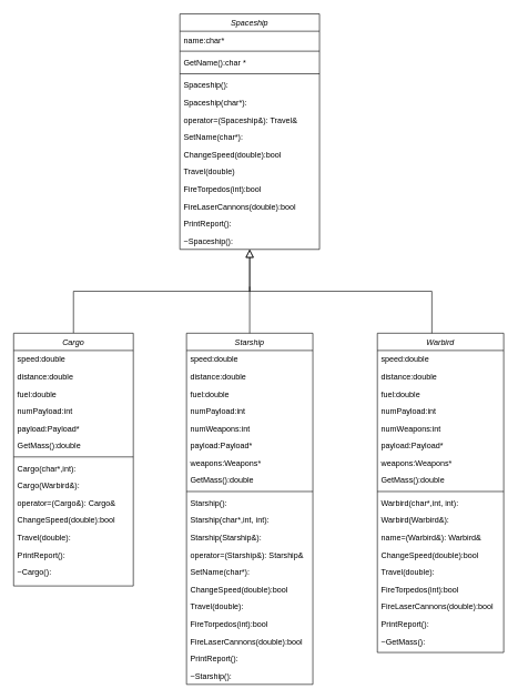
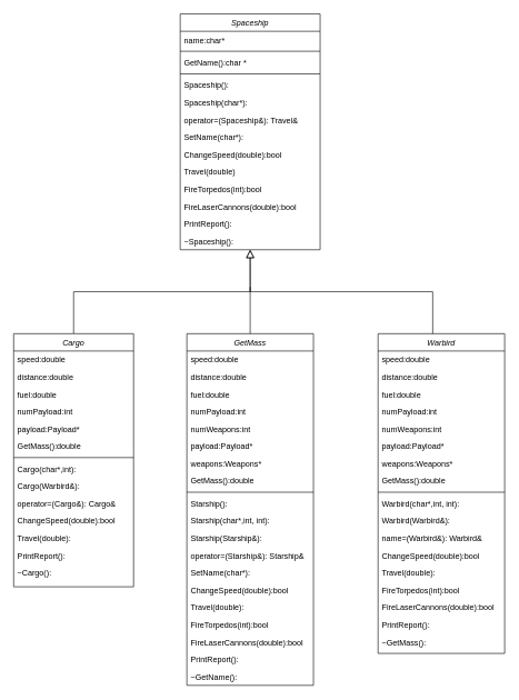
- <mxCell id="33" value="Starship" style="swimlane;fontStyle=2;align=center;verticalAlign=top;childLayout=stackLayout;horizontal=1;startSize=26;horizontalStack=0;resizeParent=1;resizeLast=0;collapsible=1;marginBottom=0;rounded=0;shadow=0;strokeWidth=1;" vertex="1" parent="1"><mxGeometry x="280" y="500" width="190" height="528" as="geometry"><mxRectangle x="230" y="140" width="160" height="26" as="alternateBounds" /></mxGeometry></mxCell>
+ <mxCell id="33" value="GetMass" style="swimlane;fontStyle=2;align=center;verticalAlign=top;childLayout=stackLayout;horizontal=1;startSize=26;horizontalStack=0;resizeParent=1;resizeLast=0;collapsible=1;marginBottom=0;rounded=0;shadow=0;strokeWidth=1;" vertex="1" parent="1"><mxGeometry x="280" y="500" width="190" height="528" as="geometry"><mxRectangle x="230" y="140" width="160" height="26" as="alternateBounds" /></mxGeometry></mxCell>
- <mxCell id="53" value="~Starship():" style="text;align=left;verticalAlign=top;spacingLeft=4;spacingRight=4;overflow=hidden;rotatable=0;points=[[0,0.5],[1,0.5]];portConstraint=eastwest;" vertex="1" parent="33"><mxGeometry y="502" width="190" height="26" as="geometry" /></mxCell>
+ <mxCell id="53" value="~GetName():" style="text;align=left;verticalAlign=top;spacingLeft=4;spacingRight=4;overflow=hidden;rotatable=0;points=[[0,0.5],[1,0.5]];portConstraint=eastwest;" vertex="1" parent="33"><mxGeometry y="502" width="190" height="26" as="geometry" /></mxCell>
